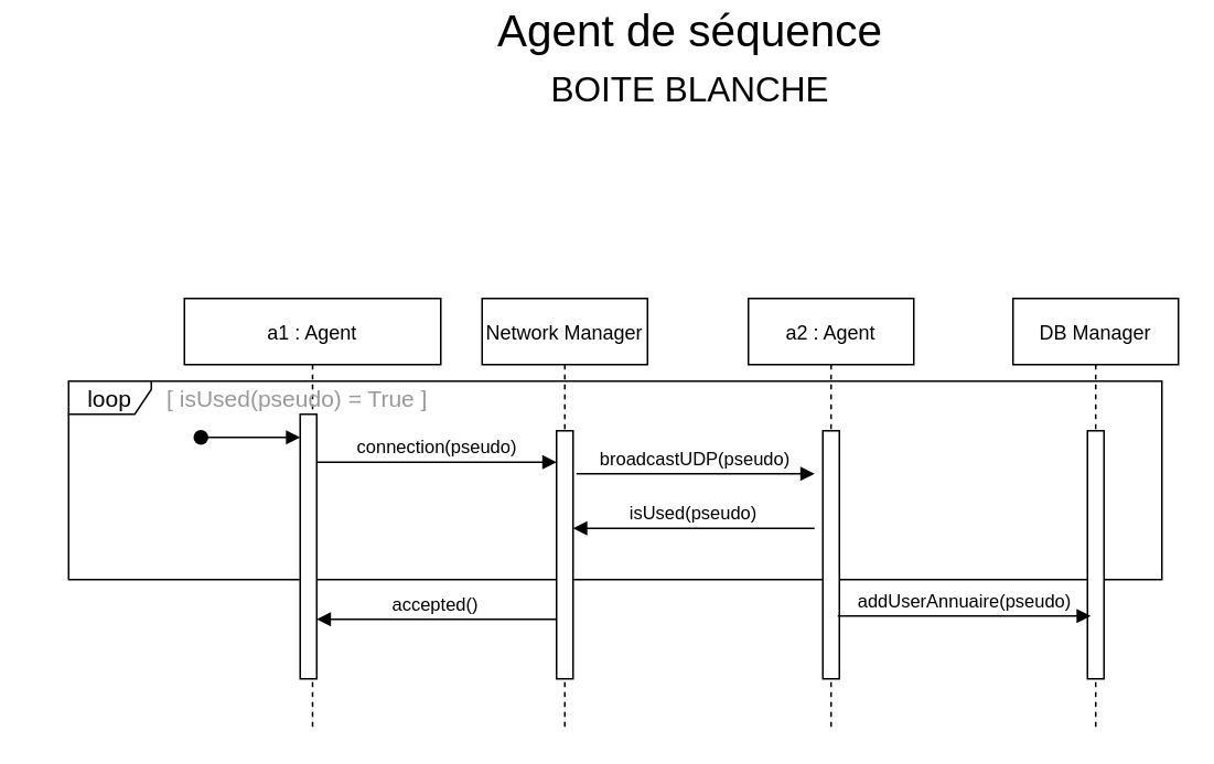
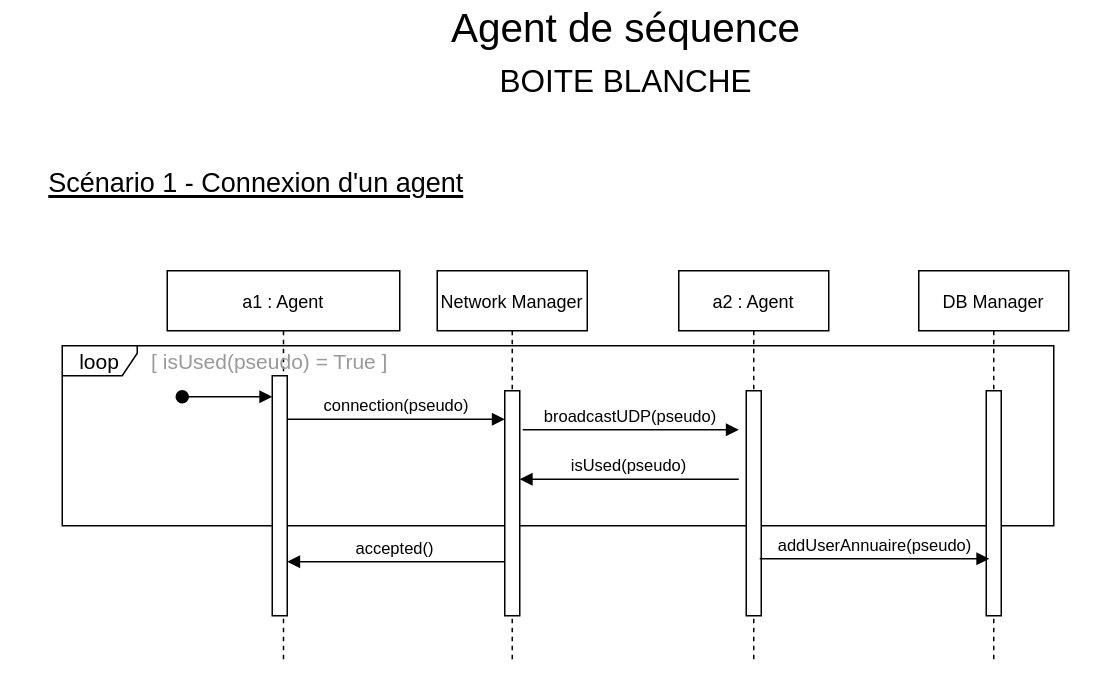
+ <mxCell id="13" value="&lt;u&gt;&lt;font style=&quot;font-size: 18px;&quot;&gt;Scénario 1 - Connexion d'un agent&lt;br&gt;&lt;/font&gt;&lt;/u&gt;" style="text;html=1;align=center;verticalAlign=middle;resizable=0;points=[];autosize=1;strokeColor=none;fillColor=none;fontSize=21;" vertex="1" parent="1"><mxGeometry x="20" y="100" width="300" height="40" as="geometry" /></mxCell>
